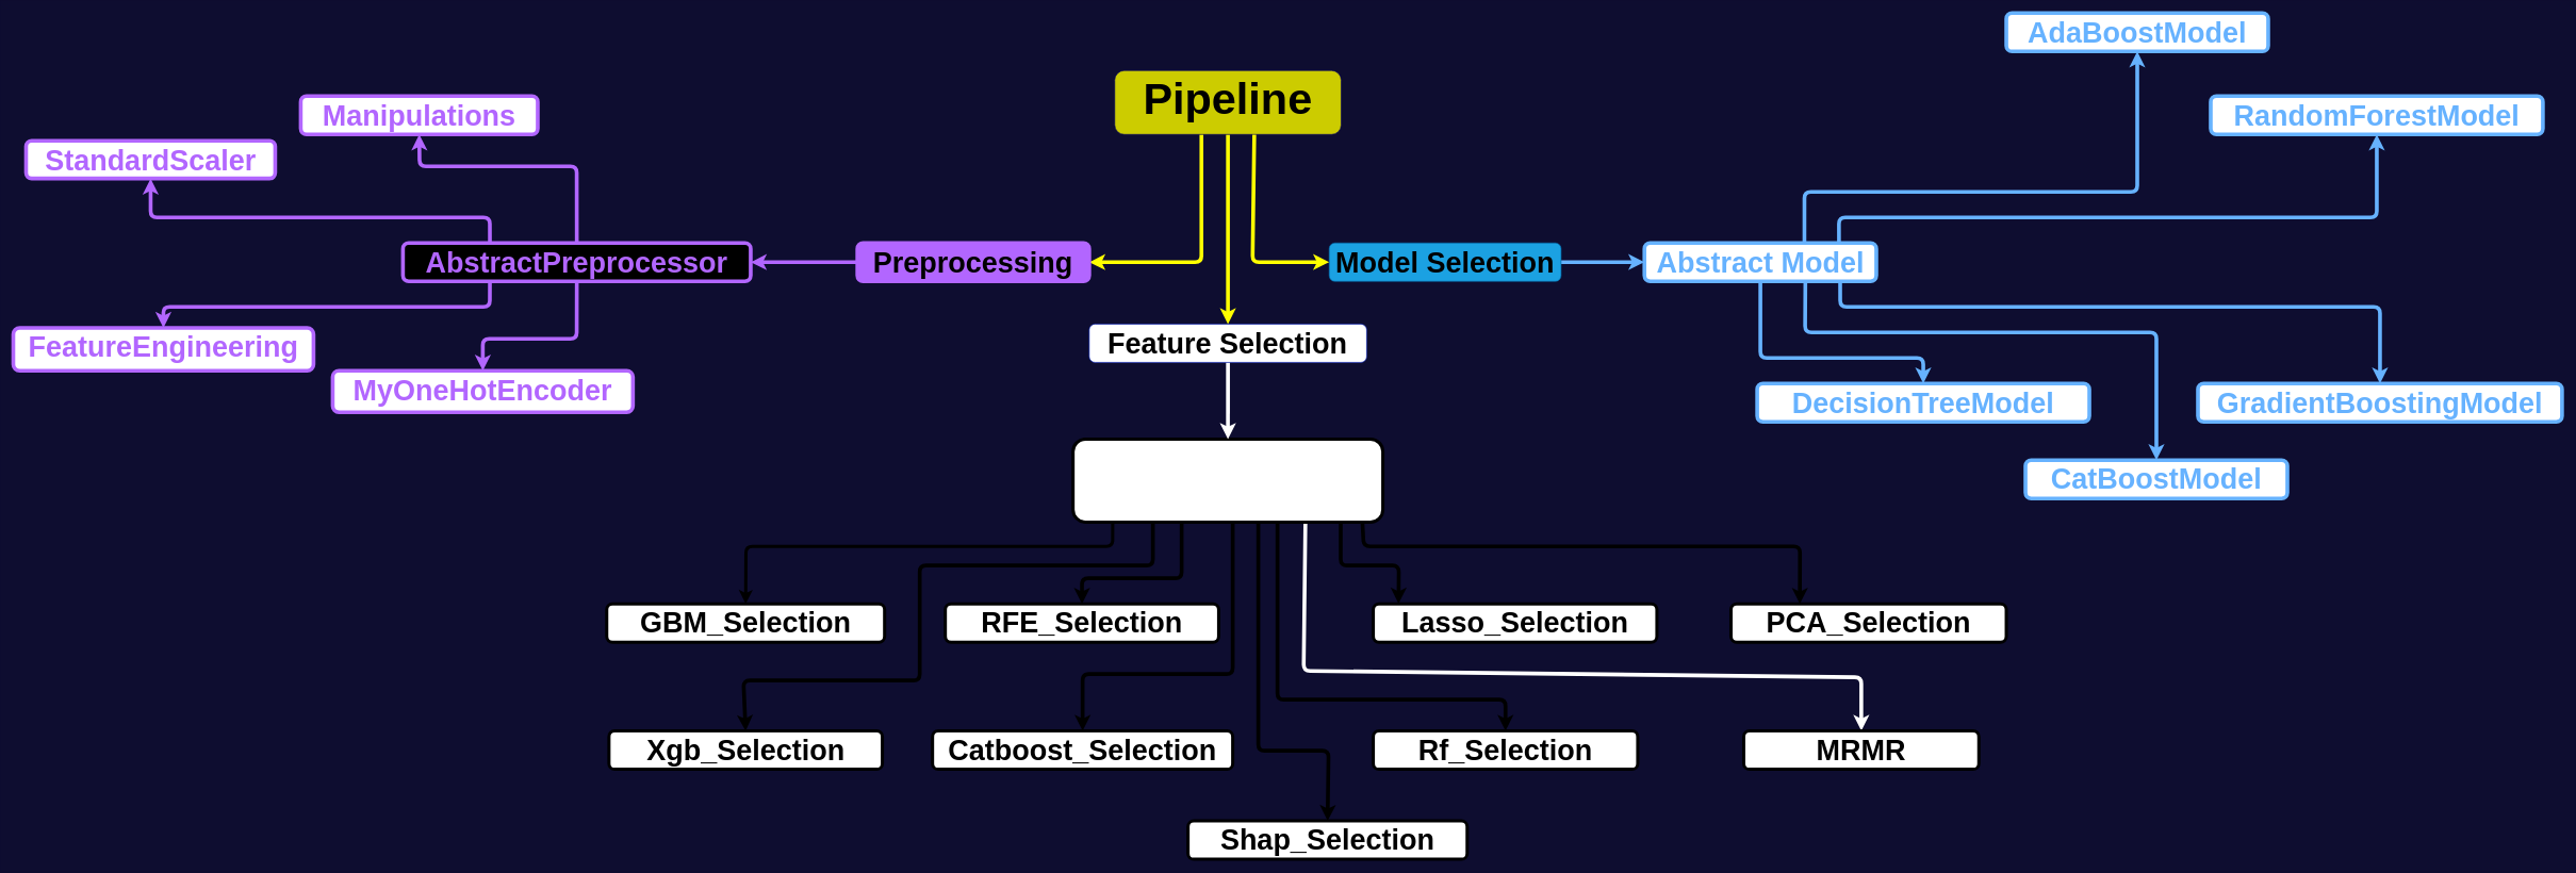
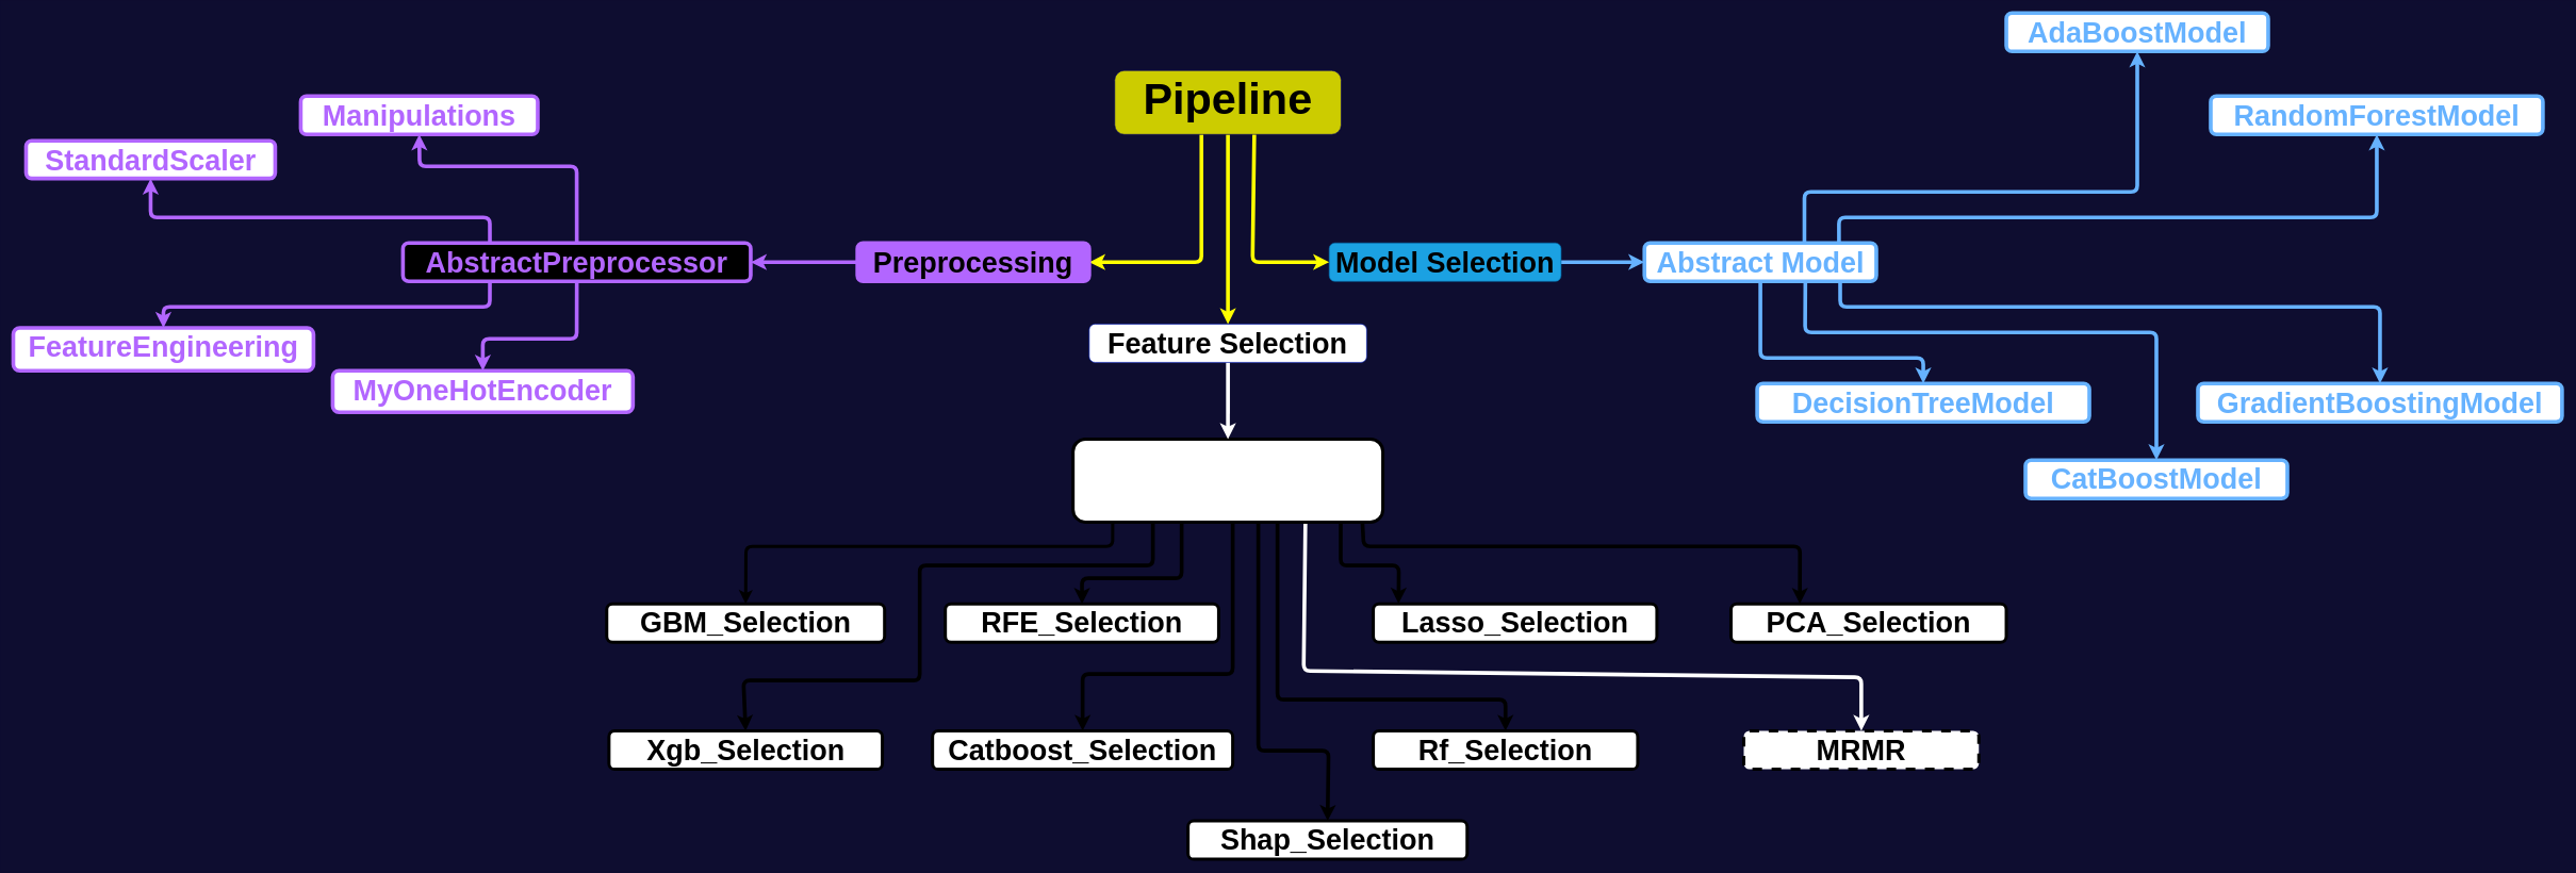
- <mxCell id="15" value="&lt;p style=&quot;margin: 4px 0px 0px; text-align: center; font-size: 45px;&quot;&gt;&lt;b style=&quot;&quot;&gt;&lt;font style=&quot;font-size: 45px;&quot;&gt;MRMR&lt;/font&gt;&lt;/b&gt;&lt;/p&gt;&lt;p style=&quot;margin: 0px 0px 0px 4px; line-height: 1.6; font-size: 45px;&quot;&gt;&lt;br&gt;&lt;/p&gt;" style="verticalAlign=top;align=left;overflow=fill;fontSize=14;fontFamily=Helvetica;html=1;rounded=1;shadow=0;comic=0;labelBackgroundColor=none;strokeWidth=5;" parent="1" vertex="1"><mxGeometry x="2729" y="1144" width="368" height="60" as="geometry" /></mxCell>
+ <mxCell id="15" value="&lt;p style=&quot;margin: 4px 0px 0px; text-align: center; font-size: 45px;&quot;&gt;&lt;b style=&quot;&quot;&gt;&lt;font style=&quot;font-size: 45px;&quot;&gt;MRMR&lt;/font&gt;&lt;/b&gt;&lt;/p&gt;&lt;p style=&quot;margin: 0px 0px 0px 4px; line-height: 1.6; font-size: 45px;&quot;&gt;&lt;br&gt;&lt;/p&gt;" style="verticalAlign=top;align=left;overflow=fill;fontSize=14;fontFamily=Helvetica;html=1;rounded=1;shadow=0;comic=0;labelBackgroundColor=none;strokeWidth=5;dashed=1;" parent="1" vertex="1"><mxGeometry x="2729" y="1144" width="368" height="60" as="geometry" /></mxCell>
